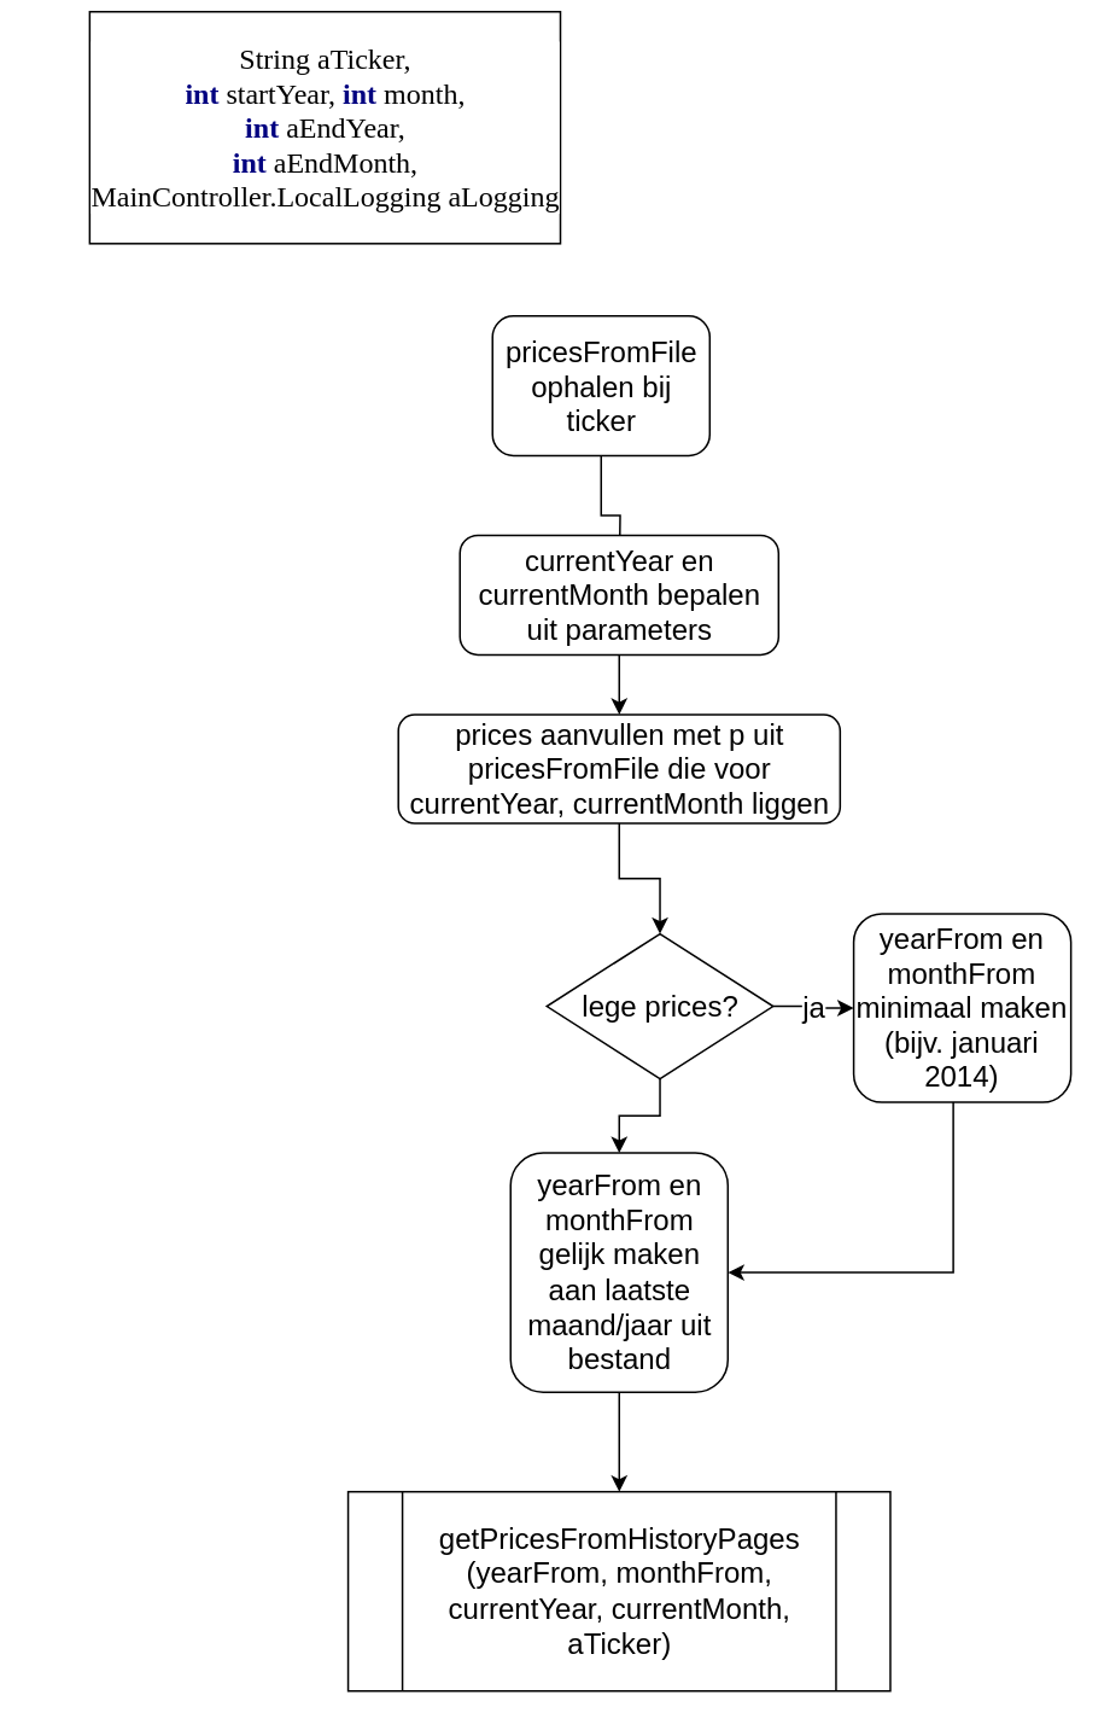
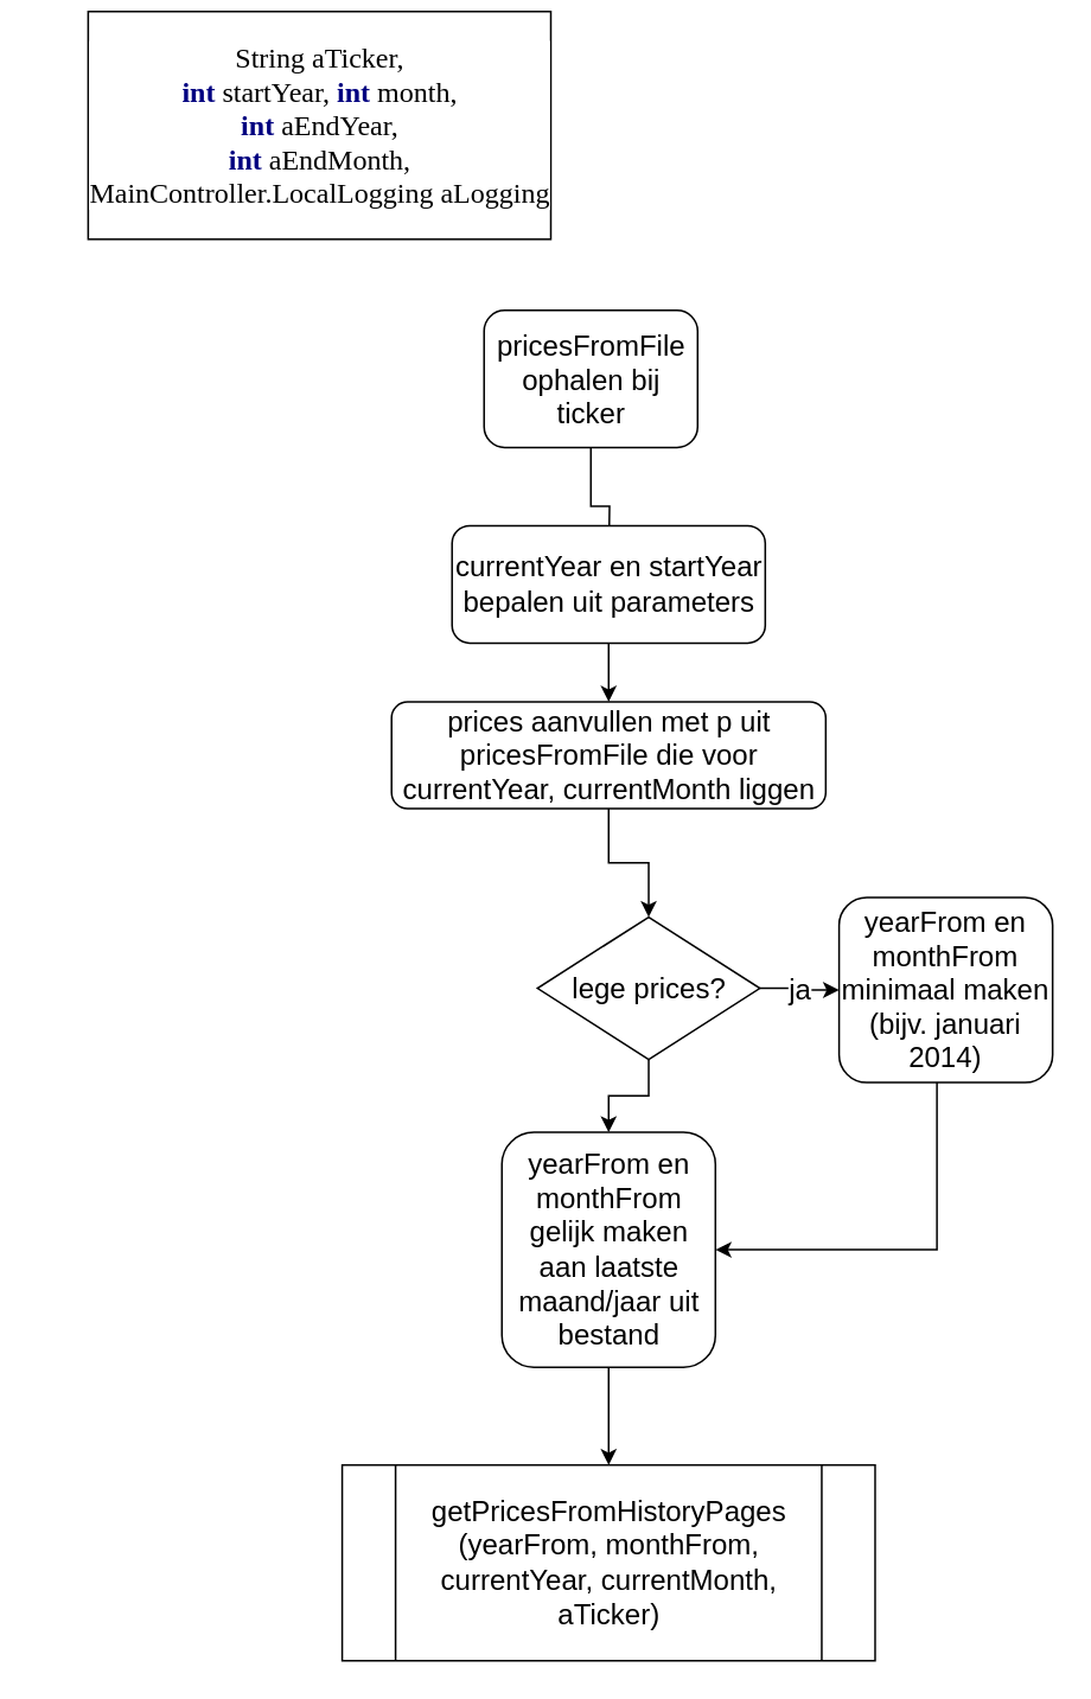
- <mxCell id="8" value="currentYear en currentMonth bepalen uit parameters" style="rounded=1;whiteSpace=wrap;html=1;fontSize=16;" vertex="1" parent="1"><mxGeometry x="253.5" y="295" width="176" height="66" as="geometry" /></mxCell>
+ <mxCell id="8" value="currentYear en startYear bepalen uit parameters" style="rounded=1;whiteSpace=wrap;html=1;fontSize=16;" vertex="1" parent="1"><mxGeometry x="253.5" y="295" width="176" height="66" as="geometry" /></mxCell>
